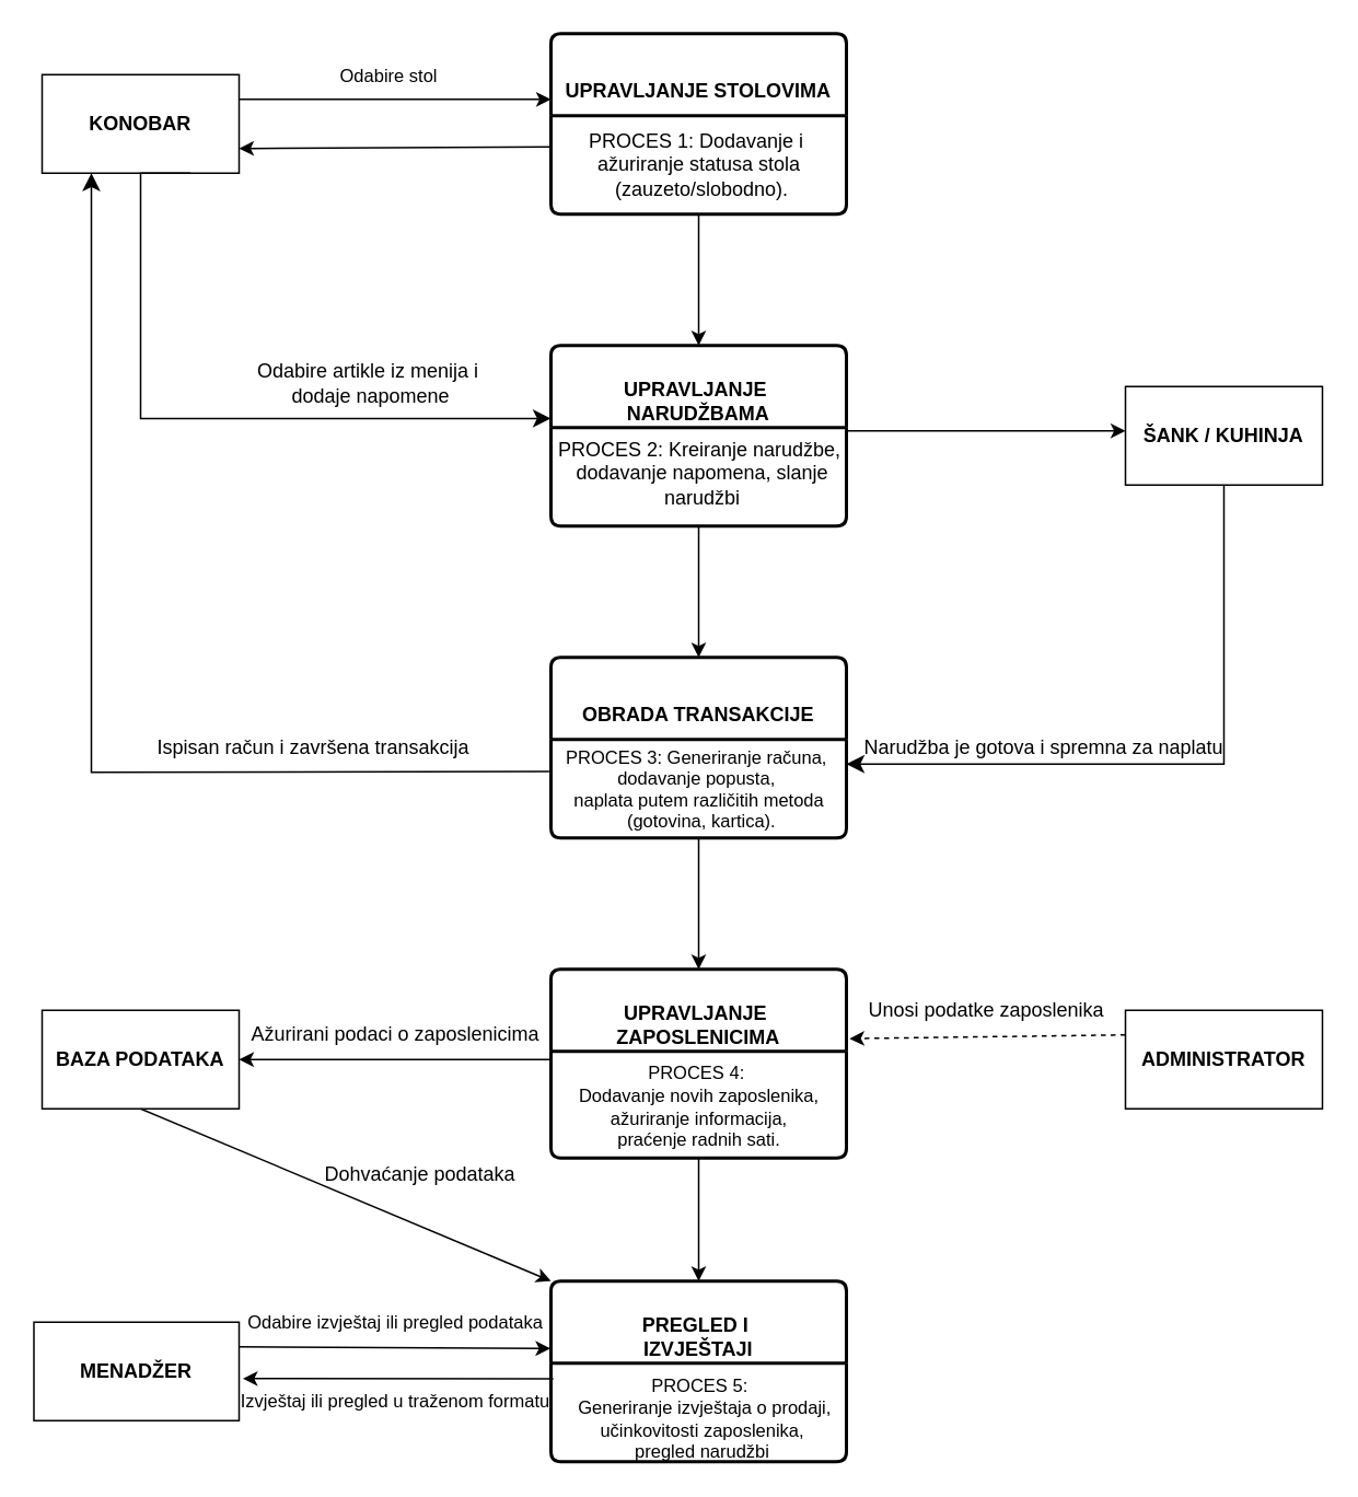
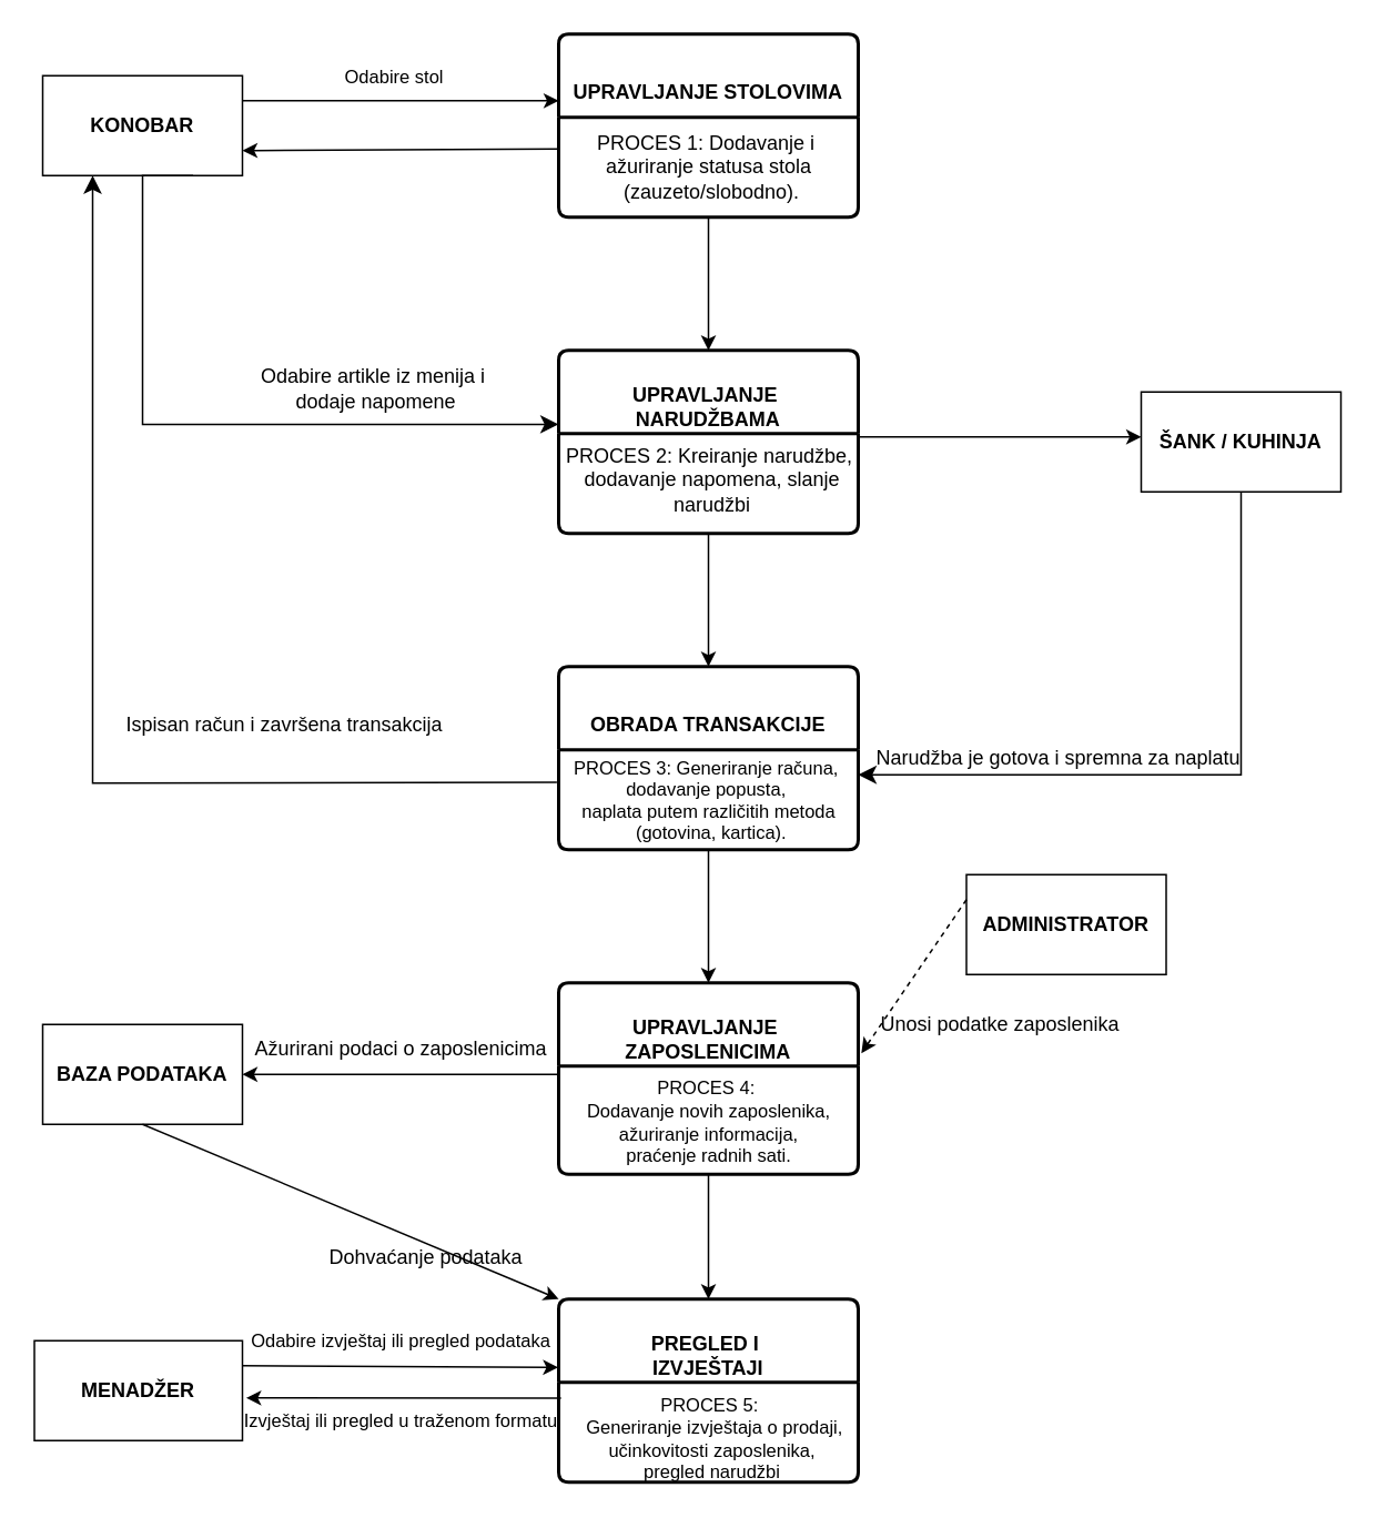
- <mxCell id="28" value="Ispisan račun i završena transakcija" style="text;html=1;align=center;verticalAlign=middle;resizable=0;points=[];autosize=1;strokeColor=none;fillColor=none;" vertex="1" parent="1"><mxGeometry x="85" y="440" width="210" height="30" as="geometry" /></mxCell>
+ <mxCell id="28" value="Ispisan račun i završena transakcija" style="text;html=1;align=center;verticalAlign=middle;resizable=0;points=[];autosize=1;strokeColor=none;fillColor=none;" vertex="1" parent="1"><mxGeometry x="65" y="420" width="210" height="30" as="geometry" /></mxCell>
- <mxCell id="17" value="&lt;b&gt;ADMINISTRATOR&lt;/b&gt;" style="rounded=0;whiteSpace=wrap;html=1;" vertex="1" parent="1"><mxGeometry x="685" y="615" width="120" height="60" as="geometry" /></mxCell>
+ <mxCell id="17" value="&lt;b&gt;ADMINISTRATOR&lt;/b&gt;" style="rounded=0;whiteSpace=wrap;html=1;" vertex="1" parent="1"><mxGeometry x="580" y="525" width="120" height="60" as="geometry" /></mxCell>
- <mxCell id="40" value="Dohvaćanje podataka" style="text;html=1;align=center;verticalAlign=middle;resizable=0;points=[];autosize=1;strokeColor=none;fillColor=none;" vertex="1" parent="1"><mxGeometry x="185" y="700" width="140" height="30" as="geometry" /></mxCell>
+ <mxCell id="40" value="Dohvaćanje podataka" style="text;html=1;align=center;verticalAlign=middle;resizable=0;points=[];autosize=1;strokeColor=none;fillColor=none;" vertex="1" parent="1"><mxGeometry x="185" y="740" width="140" height="30" as="geometry" /></mxCell>
